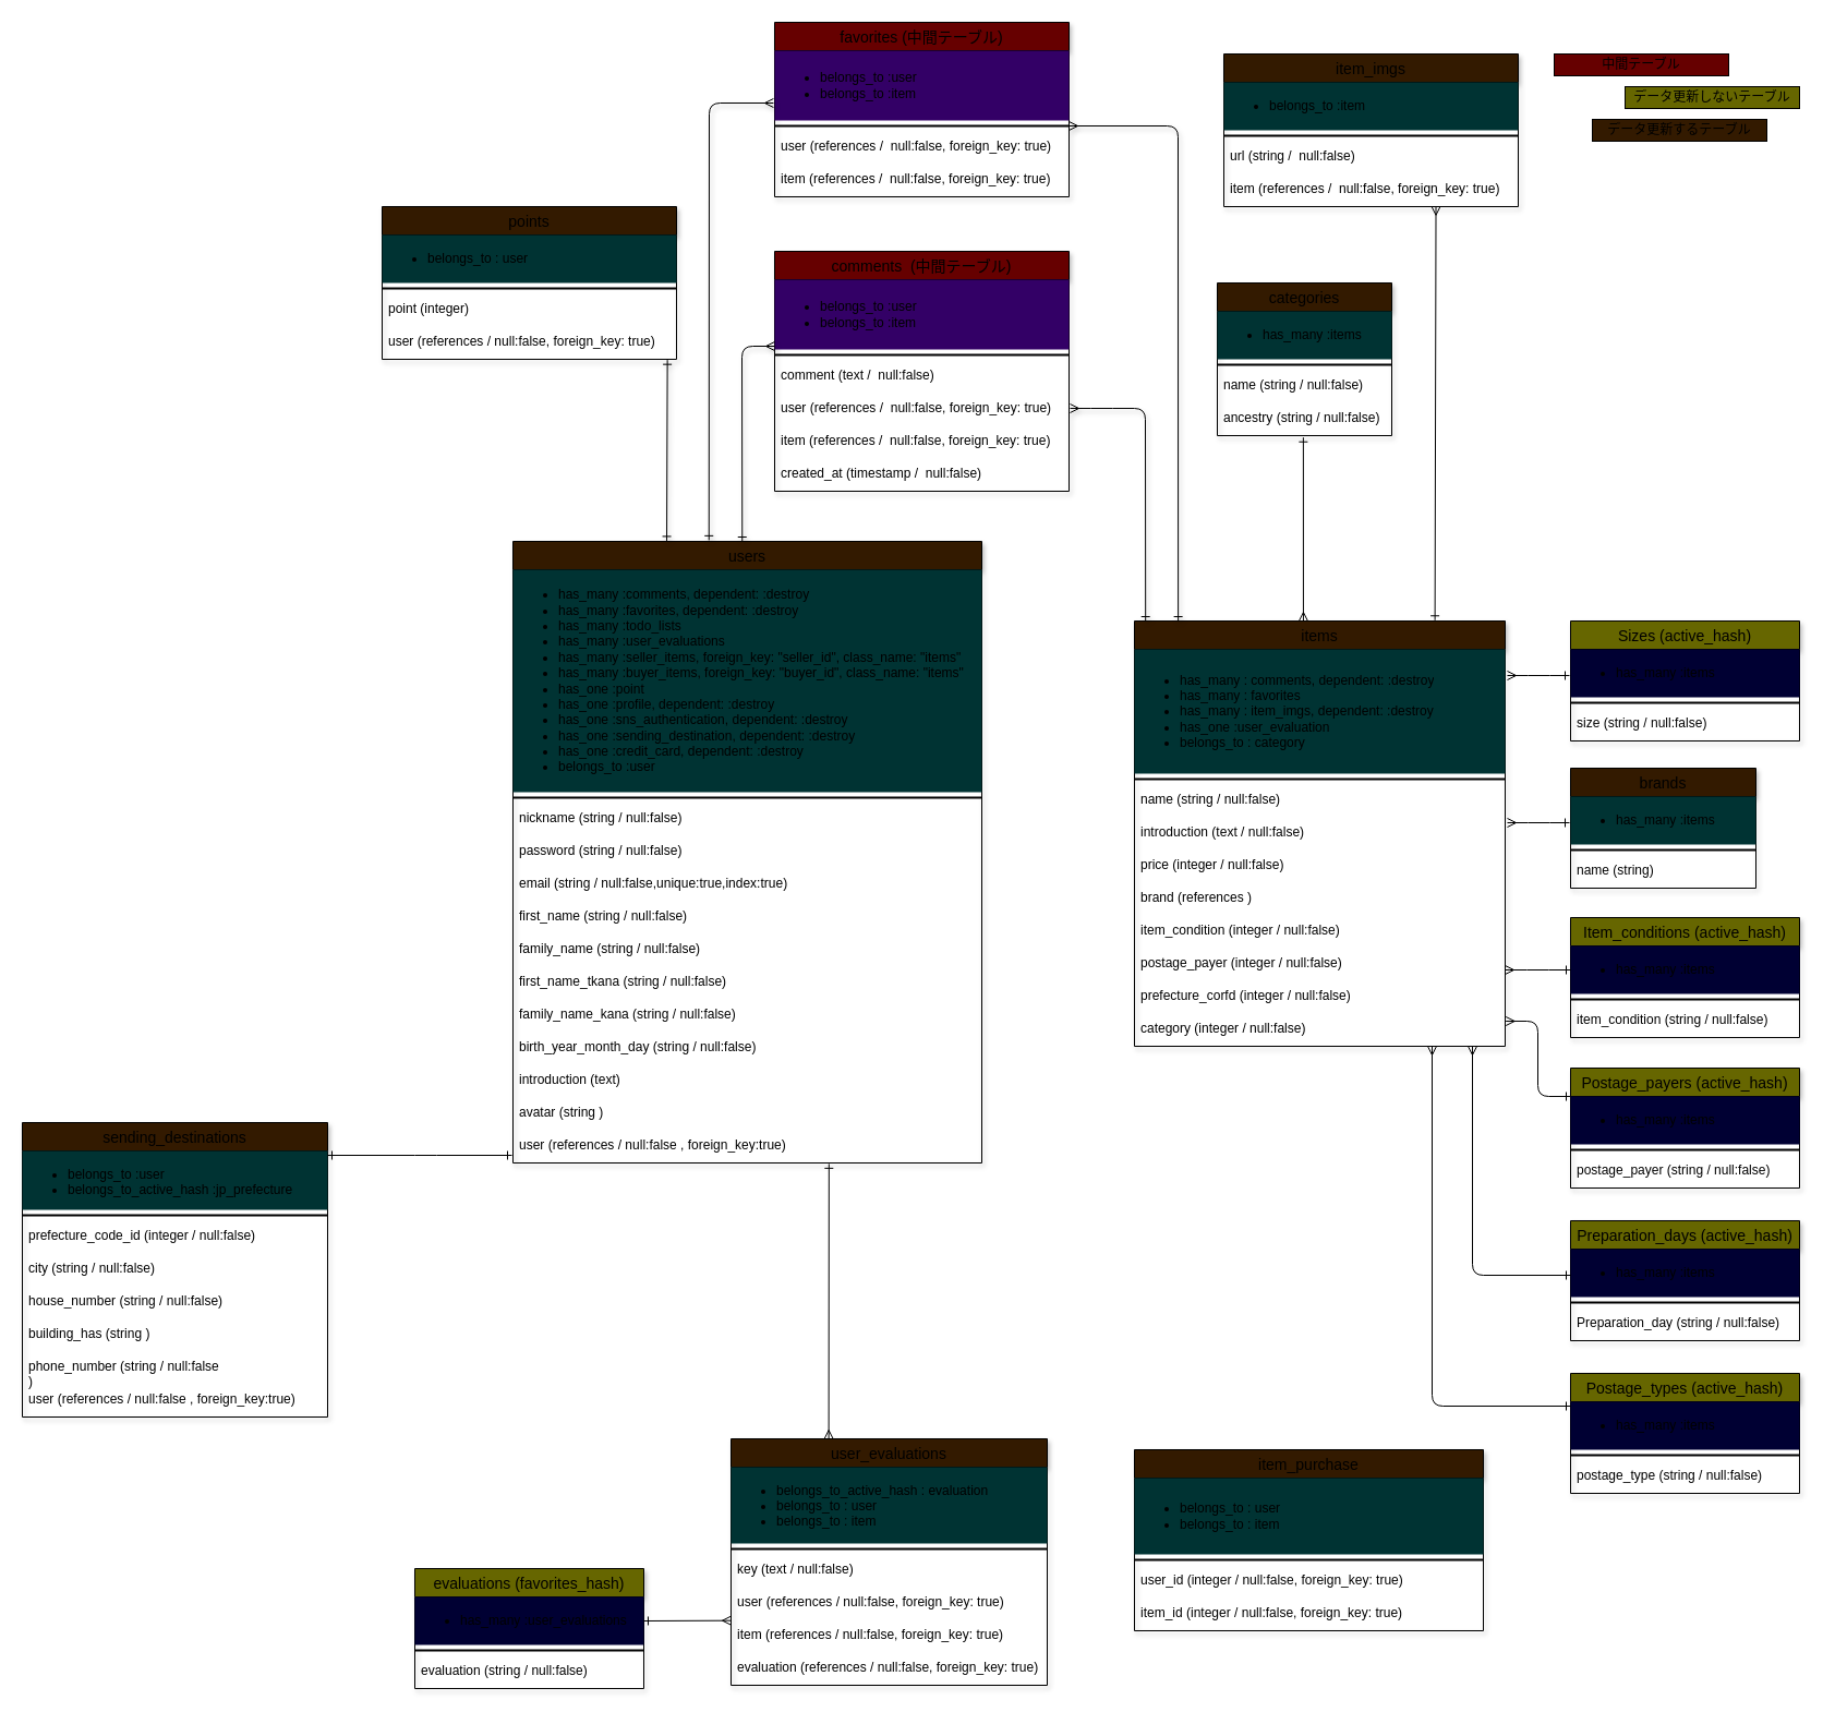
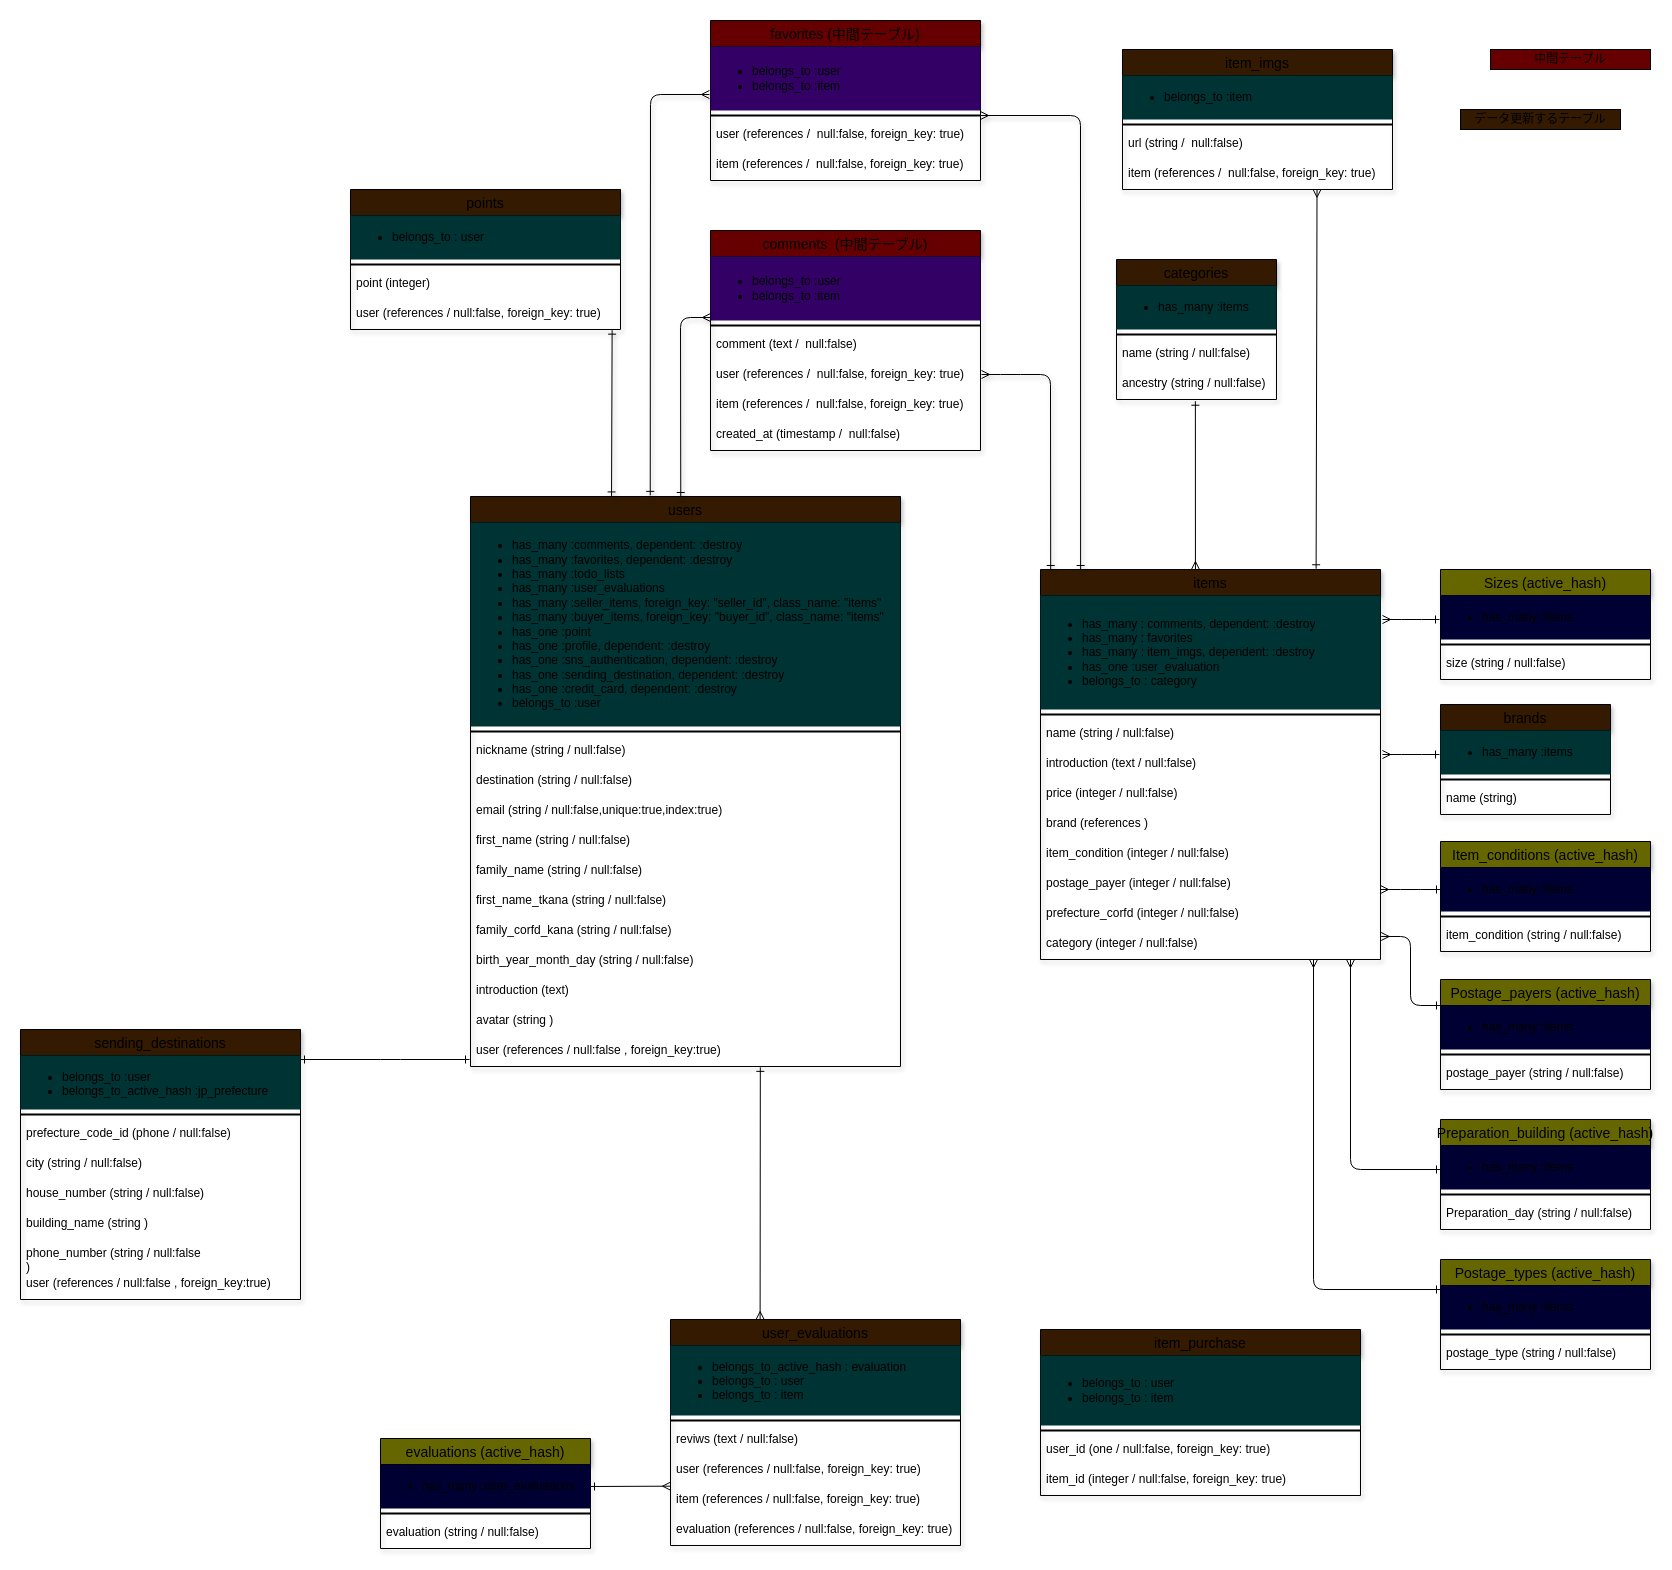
- <mxCell id="29" value="中間テーブル" style="whiteSpace=wrap;html=1;align=center;fillColor=#660000;" parent="1" vertex="1"><mxGeometry x="1425" y="49" width="160" height="20" as="geometry" /></mxCell>
+ <mxCell id="29" value="中間テーブル" style="whiteSpace=wrap;html=1;align=center;fillColor=#660000;" parent="1" vertex="1"><mxGeometry x="1490" y="49" width="160" height="20" as="geometry" /></mxCell>
- <mxCell id="30" value="データ更新しないテーブル" style="whiteSpace=wrap;html=1;align=center;fillColor=#666600;" parent="1" vertex="1"><mxGeometry x="1490" y="79" width="160" height="20" as="geometry" /></mxCell>
- <mxCell id="18" value="password (string / null:false)" style="text;strokeColor=none;fillColor=none;spacingLeft=4;spacingRight=4;overflow=hidden;rotatable=0;points=[[0,0.5],[1,0.5]];portConstraint=eastwest;fontSize=12;" parent="14" vertex="1"><mxGeometry y="270" width="430" height="30" as="geometry" /></mxCell>
+ <mxCell id="18" value="destination (string / null:false)" style="text;strokeColor=none;fillColor=none;spacingLeft=4;spacingRight=4;overflow=hidden;rotatable=0;points=[[0,0.5],[1,0.5]];portConstraint=eastwest;fontSize=12;" parent="14" vertex="1"><mxGeometry y="270" width="430" height="30" as="geometry" /></mxCell>
- <mxCell id="24" value="family_name_kana (string / null:false)" style="text;strokeColor=none;fillColor=none;spacingLeft=4;spacingRight=4;overflow=hidden;rotatable=0;points=[[0,0.5],[1,0.5]];portConstraint=eastwest;fontSize=12;" parent="14" vertex="1"><mxGeometry y="420" width="430" height="30" as="geometry" /></mxCell>
+ <mxCell id="24" value="family_corfd_kana (string / null:false)" style="text;strokeColor=none;fillColor=none;spacingLeft=4;spacingRight=4;overflow=hidden;rotatable=0;points=[[0,0.5],[1,0.5]];portConstraint=eastwest;fontSize=12;" parent="14" vertex="1"><mxGeometry y="420" width="430" height="30" as="geometry" /></mxCell>
- <mxCell id="104" value="prefecture_code_id (integer / null:false)" style="text;strokeColor=none;fillColor=none;spacingLeft=4;spacingRight=4;overflow=hidden;rotatable=0;points=[[0,0.5],[1,0.5]];portConstraint=eastwest;fontSize=12;" parent="100" vertex="1"><mxGeometry y="90" width="280" height="30" as="geometry" /></mxCell>
+ <mxCell id="104" value="prefecture_code_id (phone / null:false)" style="text;strokeColor=none;fillColor=none;spacingLeft=4;spacingRight=4;overflow=hidden;rotatable=0;points=[[0,0.5],[1,0.5]];portConstraint=eastwest;fontSize=12;" parent="100" vertex="1"><mxGeometry y="90" width="280" height="30" as="geometry" /></mxCell>
- <mxCell id="52" value="Preparation_days (active_hash)" style="swimlane;fontStyle=0;childLayout=stackLayout;horizontal=1;startSize=26;horizontalStack=0;resizeParent=1;resizeParentMax=0;resizeLast=0;collapsible=1;marginBottom=0;align=center;fontSize=14;shadow=1;fillColor=#666600;" parent="1" vertex="1"><mxGeometry x="1440" y="1119" width="210" height="110" as="geometry"><mxRectangle x="170" y="130" width="50" height="26" as="alternateBounds" /></mxGeometry></mxCell>
+ <mxCell id="52" value="Preparation_building (active_hash)" style="swimlane;fontStyle=0;childLayout=stackLayout;horizontal=1;startSize=26;horizontalStack=0;resizeParent=1;resizeParentMax=0;resizeLast=0;collapsible=1;marginBottom=0;align=center;fontSize=14;shadow=1;fillColor=#666600;" parent="1" vertex="1"><mxGeometry x="1440" y="1119" width="210" height="110" as="geometry"><mxRectangle x="170" y="130" width="50" height="26" as="alternateBounds" /></mxGeometry></mxCell>
- <mxCell id="107" value="building_has (string )" style="text;strokeColor=none;fillColor=none;spacingLeft=4;spacingRight=4;overflow=hidden;rotatable=0;points=[[0,0.5],[1,0.5]];portConstraint=eastwest;fontSize=12;" parent="100" vertex="1"><mxGeometry y="180" width="280" height="30" as="geometry" /></mxCell>
+ <mxCell id="107" value="building_name (string )" style="text;strokeColor=none;fillColor=none;spacingLeft=4;spacingRight=4;overflow=hidden;rotatable=0;points=[[0,0.5],[1,0.5]];portConstraint=eastwest;fontSize=12;" parent="100" vertex="1"><mxGeometry y="180" width="280" height="30" as="geometry" /></mxCell>
- <mxCell id="118" value="key (text / null:false)" style="text;strokeColor=none;fillColor=none;spacingLeft=4;spacingRight=4;overflow=hidden;rotatable=0;points=[[0,0.5],[1,0.5]];portConstraint=eastwest;fontSize=12;" parent="115" vertex="1"><mxGeometry y="106" width="290" height="30" as="geometry" /></mxCell>
+ <mxCell id="118" value="reviws (text / null:false)" style="text;strokeColor=none;fillColor=none;spacingLeft=4;spacingRight=4;overflow=hidden;rotatable=0;points=[[0,0.5],[1,0.5]];portConstraint=eastwest;fontSize=12;" parent="115" vertex="1"><mxGeometry y="106" width="290" height="30" as="geometry" /></mxCell>
- <mxCell id="136" value="user_id (integer / null:false, foreign_key: true)" style="text;strokeColor=none;fillColor=none;spacingLeft=4;spacingRight=4;overflow=hidden;rotatable=0;points=[[0,0.5],[1,0.5]];portConstraint=eastwest;fontSize=12;" parent="132" vertex="1"><mxGeometry y="106" width="320" height="30" as="geometry" /></mxCell>
+ <mxCell id="136" value="user_id (one / null:false, foreign_key: true)" style="text;strokeColor=none;fillColor=none;spacingLeft=4;spacingRight=4;overflow=hidden;rotatable=0;points=[[0,0.5],[1,0.5]];portConstraint=eastwest;fontSize=12;" parent="132" vertex="1"><mxGeometry y="106" width="320" height="30" as="geometry" /></mxCell>
- <mxCell id="110" value="evaluations (favorites_hash)" style="swimlane;fontStyle=0;childLayout=stackLayout;horizontal=1;startSize=26;horizontalStack=0;resizeParent=1;resizeParentMax=0;resizeLast=0;collapsible=1;marginBottom=0;align=center;fontSize=14;shadow=1;fillColor=#666600;" parent="1" vertex="1"><mxGeometry x="380" y="1438" width="210" height="110" as="geometry"><mxRectangle x="170" y="130" width="50" height="26" as="alternateBounds" /></mxGeometry></mxCell>
+ <mxCell id="110" value="evaluations (active_hash)" style="swimlane;fontStyle=0;childLayout=stackLayout;horizontal=1;startSize=26;horizontalStack=0;resizeParent=1;resizeParentMax=0;resizeLast=0;collapsible=1;marginBottom=0;align=center;fontSize=14;shadow=1;fillColor=#666600;" parent="1" vertex="1"><mxGeometry x="380" y="1438" width="210" height="110" as="geometry"><mxRectangle x="170" y="130" width="50" height="26" as="alternateBounds" /></mxGeometry></mxCell>
